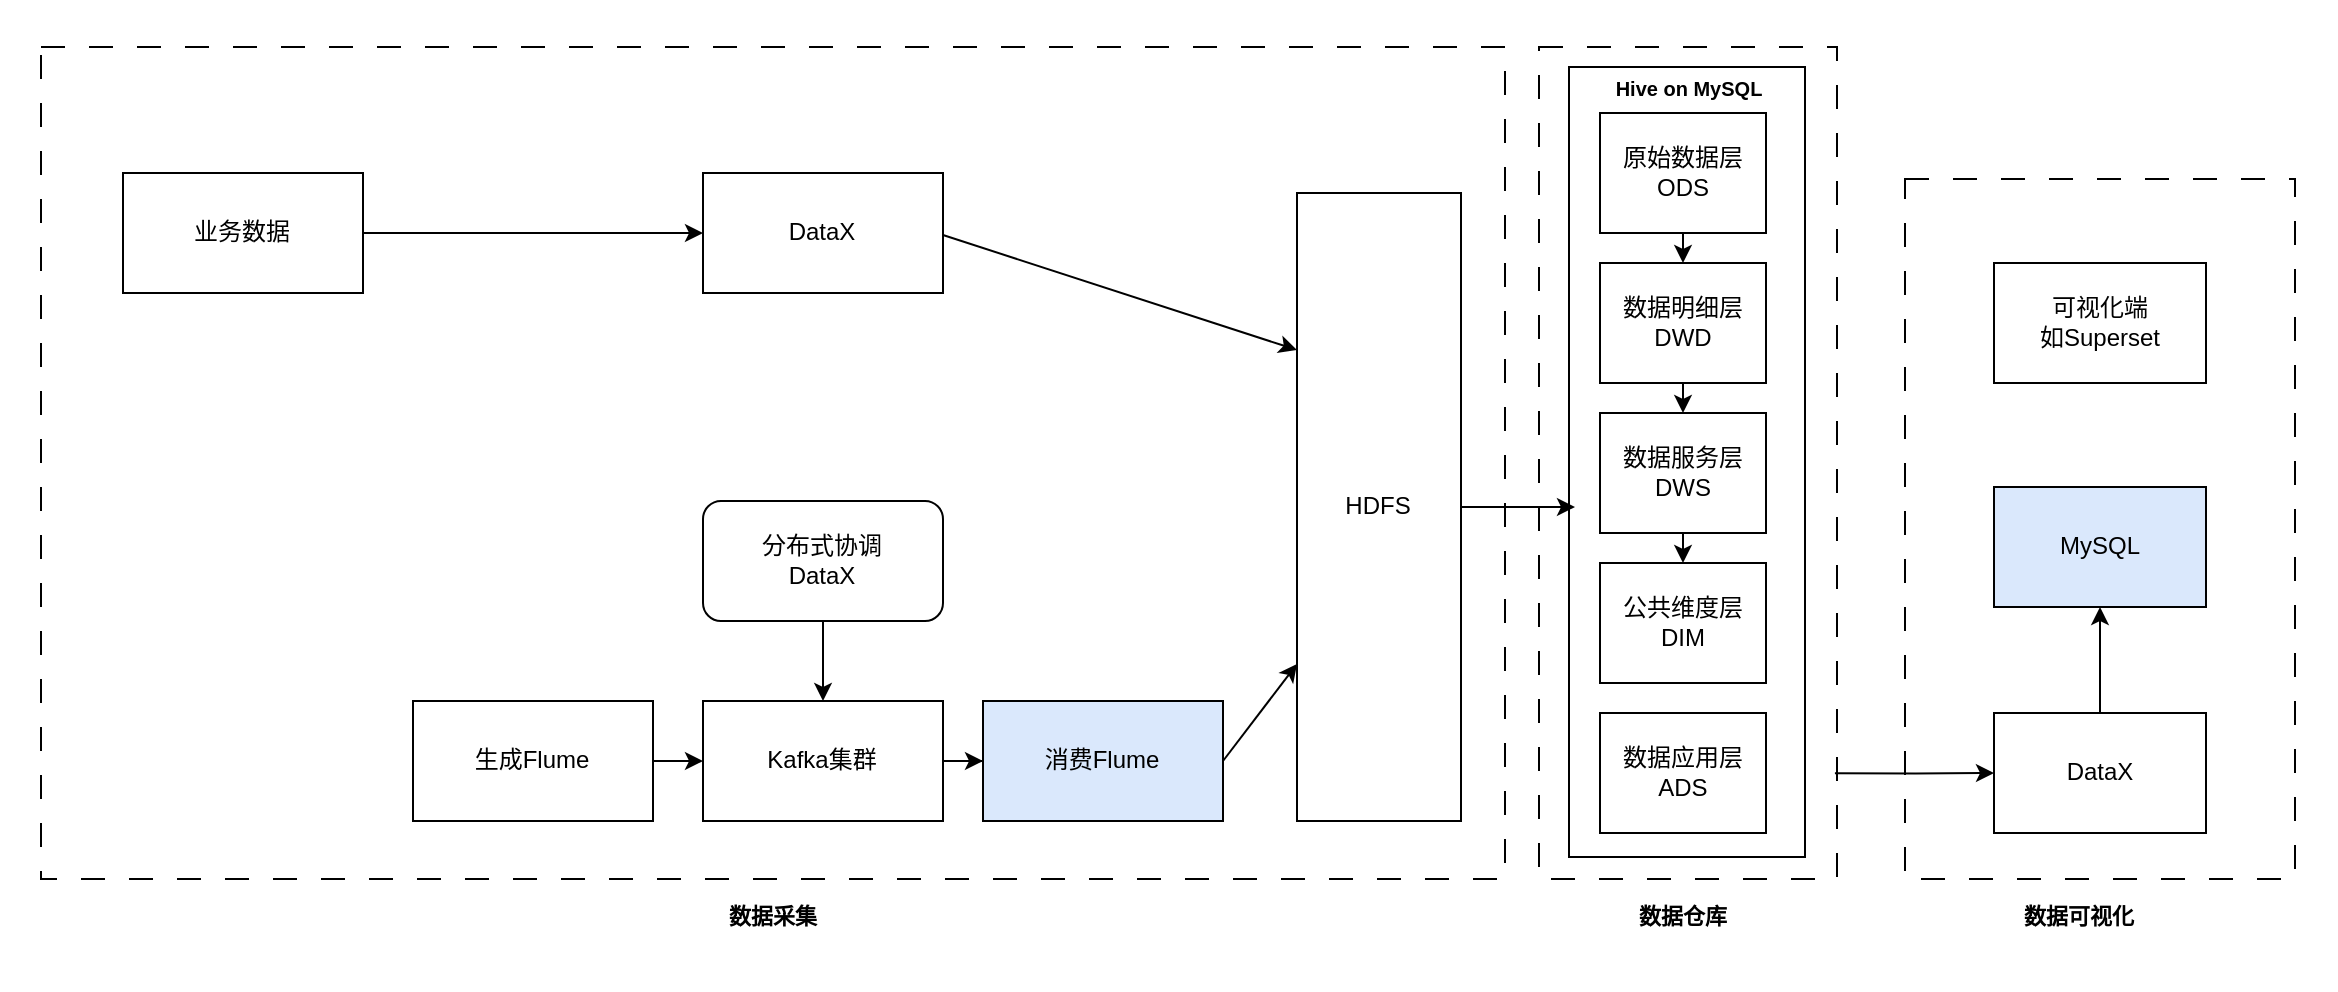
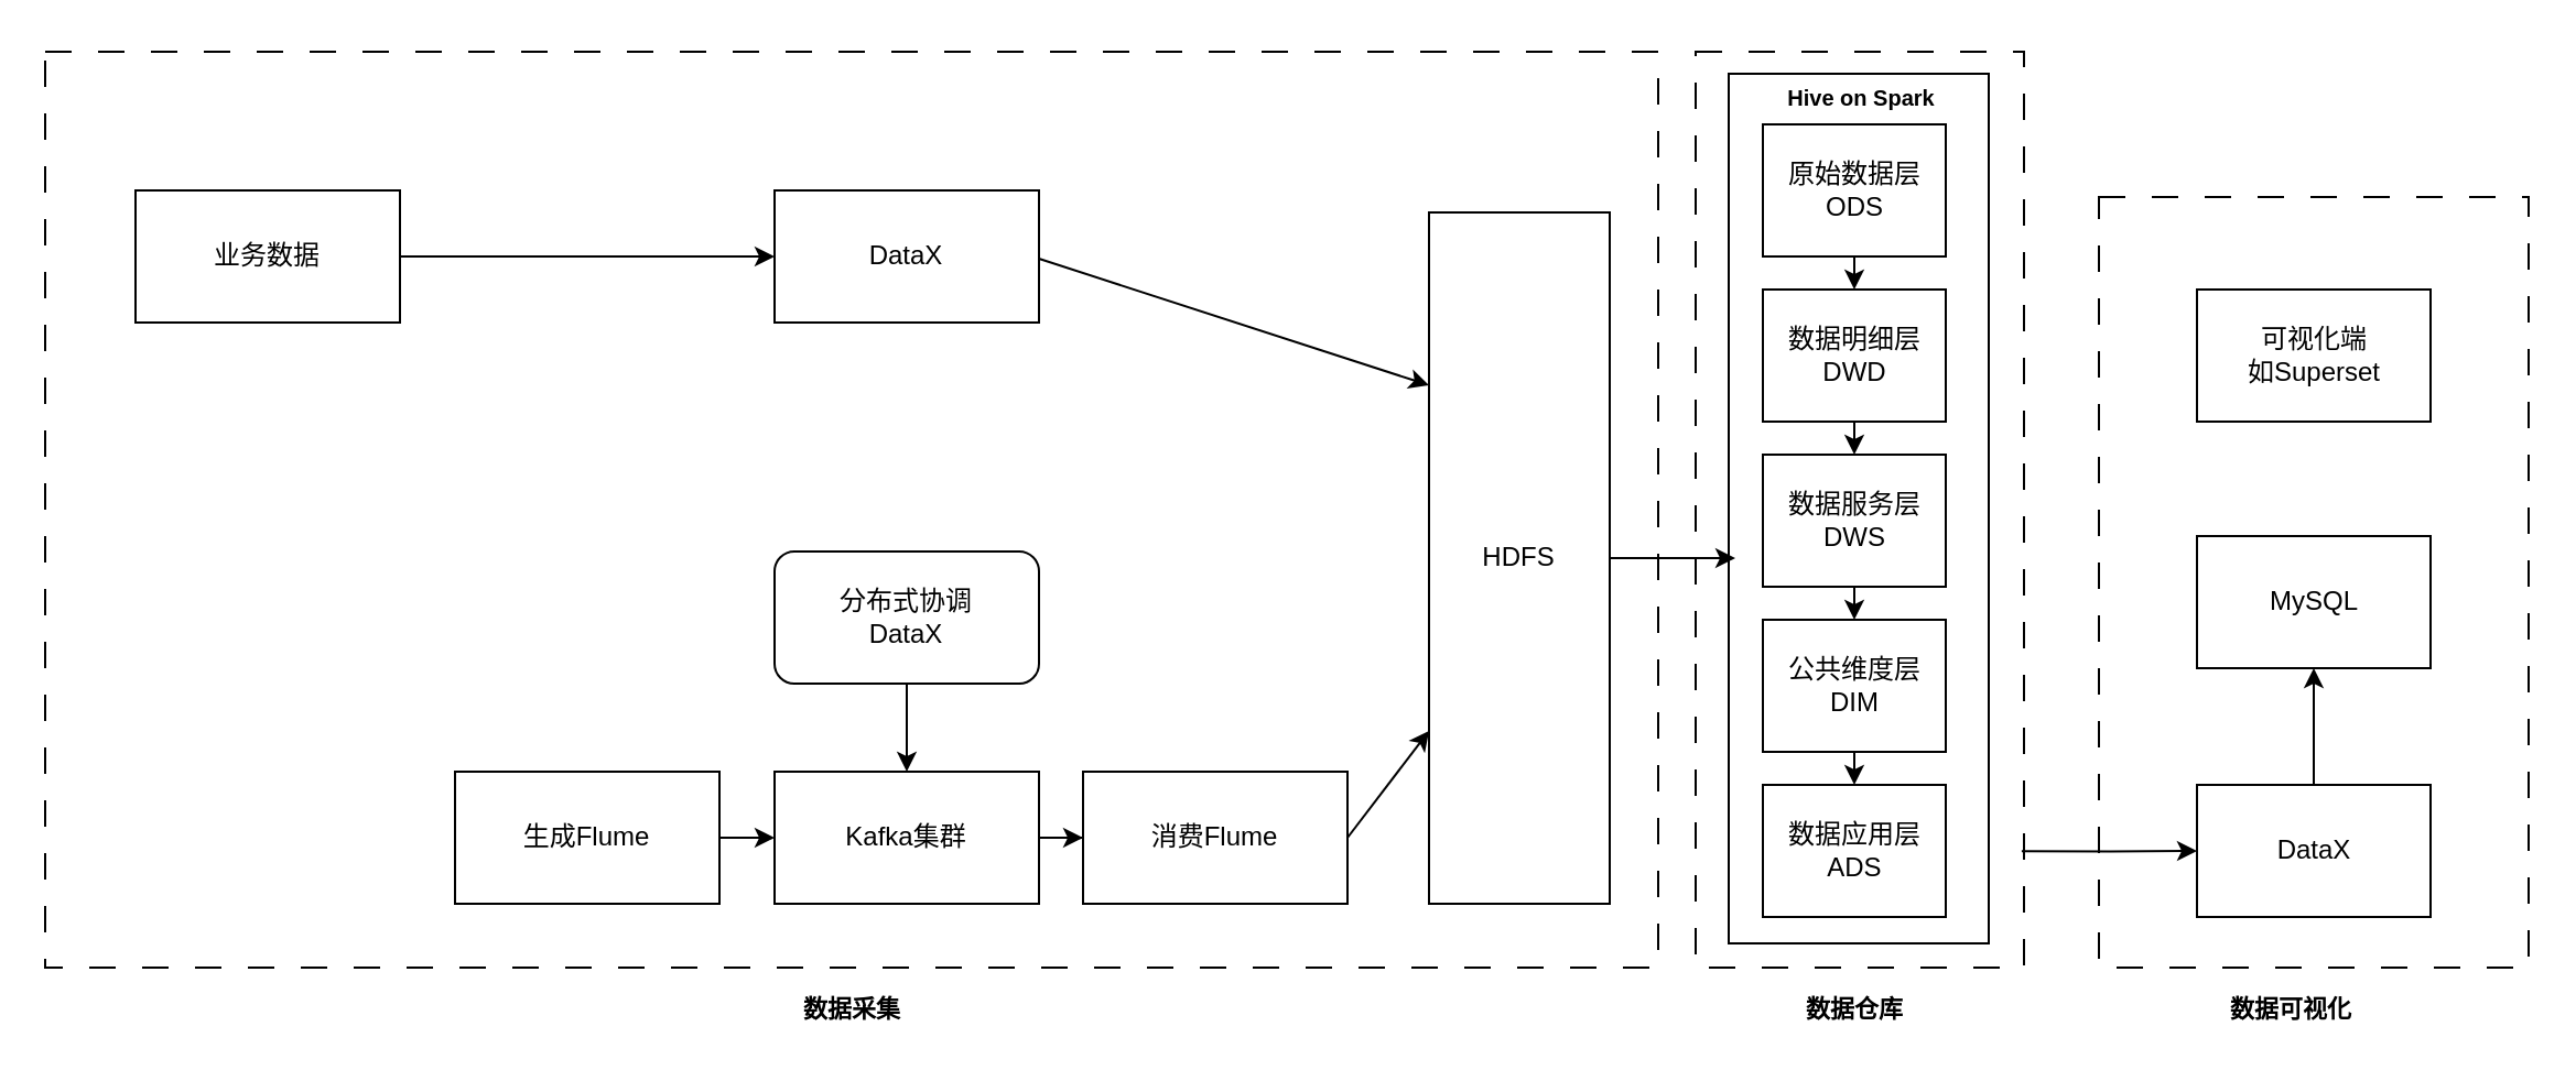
- <mxCell id="32" value="&lt;font style=&quot;font-size: 10px;&quot;&gt;Hive on MySQL&lt;/font&gt;" style="text;strokeColor=none;fillColor=none;html=1;fontSize=24;fontStyle=1;verticalAlign=middle;align=center;" vertex="1" parent="1"><mxGeometry x="793.5" y="20" width="100" height="40" as="geometry" /></mxCell>
+ <mxCell id="32" value="&lt;font style=&quot;font-size: 10px;&quot;&gt;Hive on Spark&lt;/font&gt;" style="text;strokeColor=none;fillColor=none;html=1;fontSize=24;fontStyle=1;verticalAlign=middle;align=center;" vertex="1" parent="1"><mxGeometry x="793.5" y="20" width="100" height="40" as="geometry" /></mxCell>
- <mxCell id="35" value="MySQL" style="rounded=0;whiteSpace=wrap;html=1;fillColor=#dae8fc;" vertex="1" parent="1"><mxGeometry x="996.5" y="243" width="106" height="60" as="geometry" /></mxCell>
+ <mxCell id="35" value="MySQL" style="rounded=0;whiteSpace=wrap;html=1;" vertex="1" parent="1"><mxGeometry x="996.5" y="243" width="106" height="60" as="geometry" /></mxCell>
+ <mxCell id="31" value="" style="endArrow=classic;html=1;rounded=0;exitX=0.5;exitY=1;exitDx=0;exitDy=0;entryX=0.5;entryY=0;entryDx=0;entryDy=0;" edge="1" parent="1" source="22" target="24"><mxGeometry width="50" height="50" relative="1" as="geometry"><mxPoint x="858" y="376" as="sourcePoint" /><mxPoint x="908" y="326" as="targetPoint" /></mxGeometry></mxCell>
- <mxCell id="12" value="消费Flume" style="rounded=0;whiteSpace=wrap;html=1;fillColor=#dae8fc;" vertex="1" parent="1"><mxGeometry x="491" y="350" width="120" height="60" as="geometry" /></mxCell>
+ <mxCell id="12" value="消费Flume" style="rounded=0;whiteSpace=wrap;html=1;" vertex="1" parent="1"><mxGeometry x="491" y="350" width="120" height="60" as="geometry" /></mxCell>
